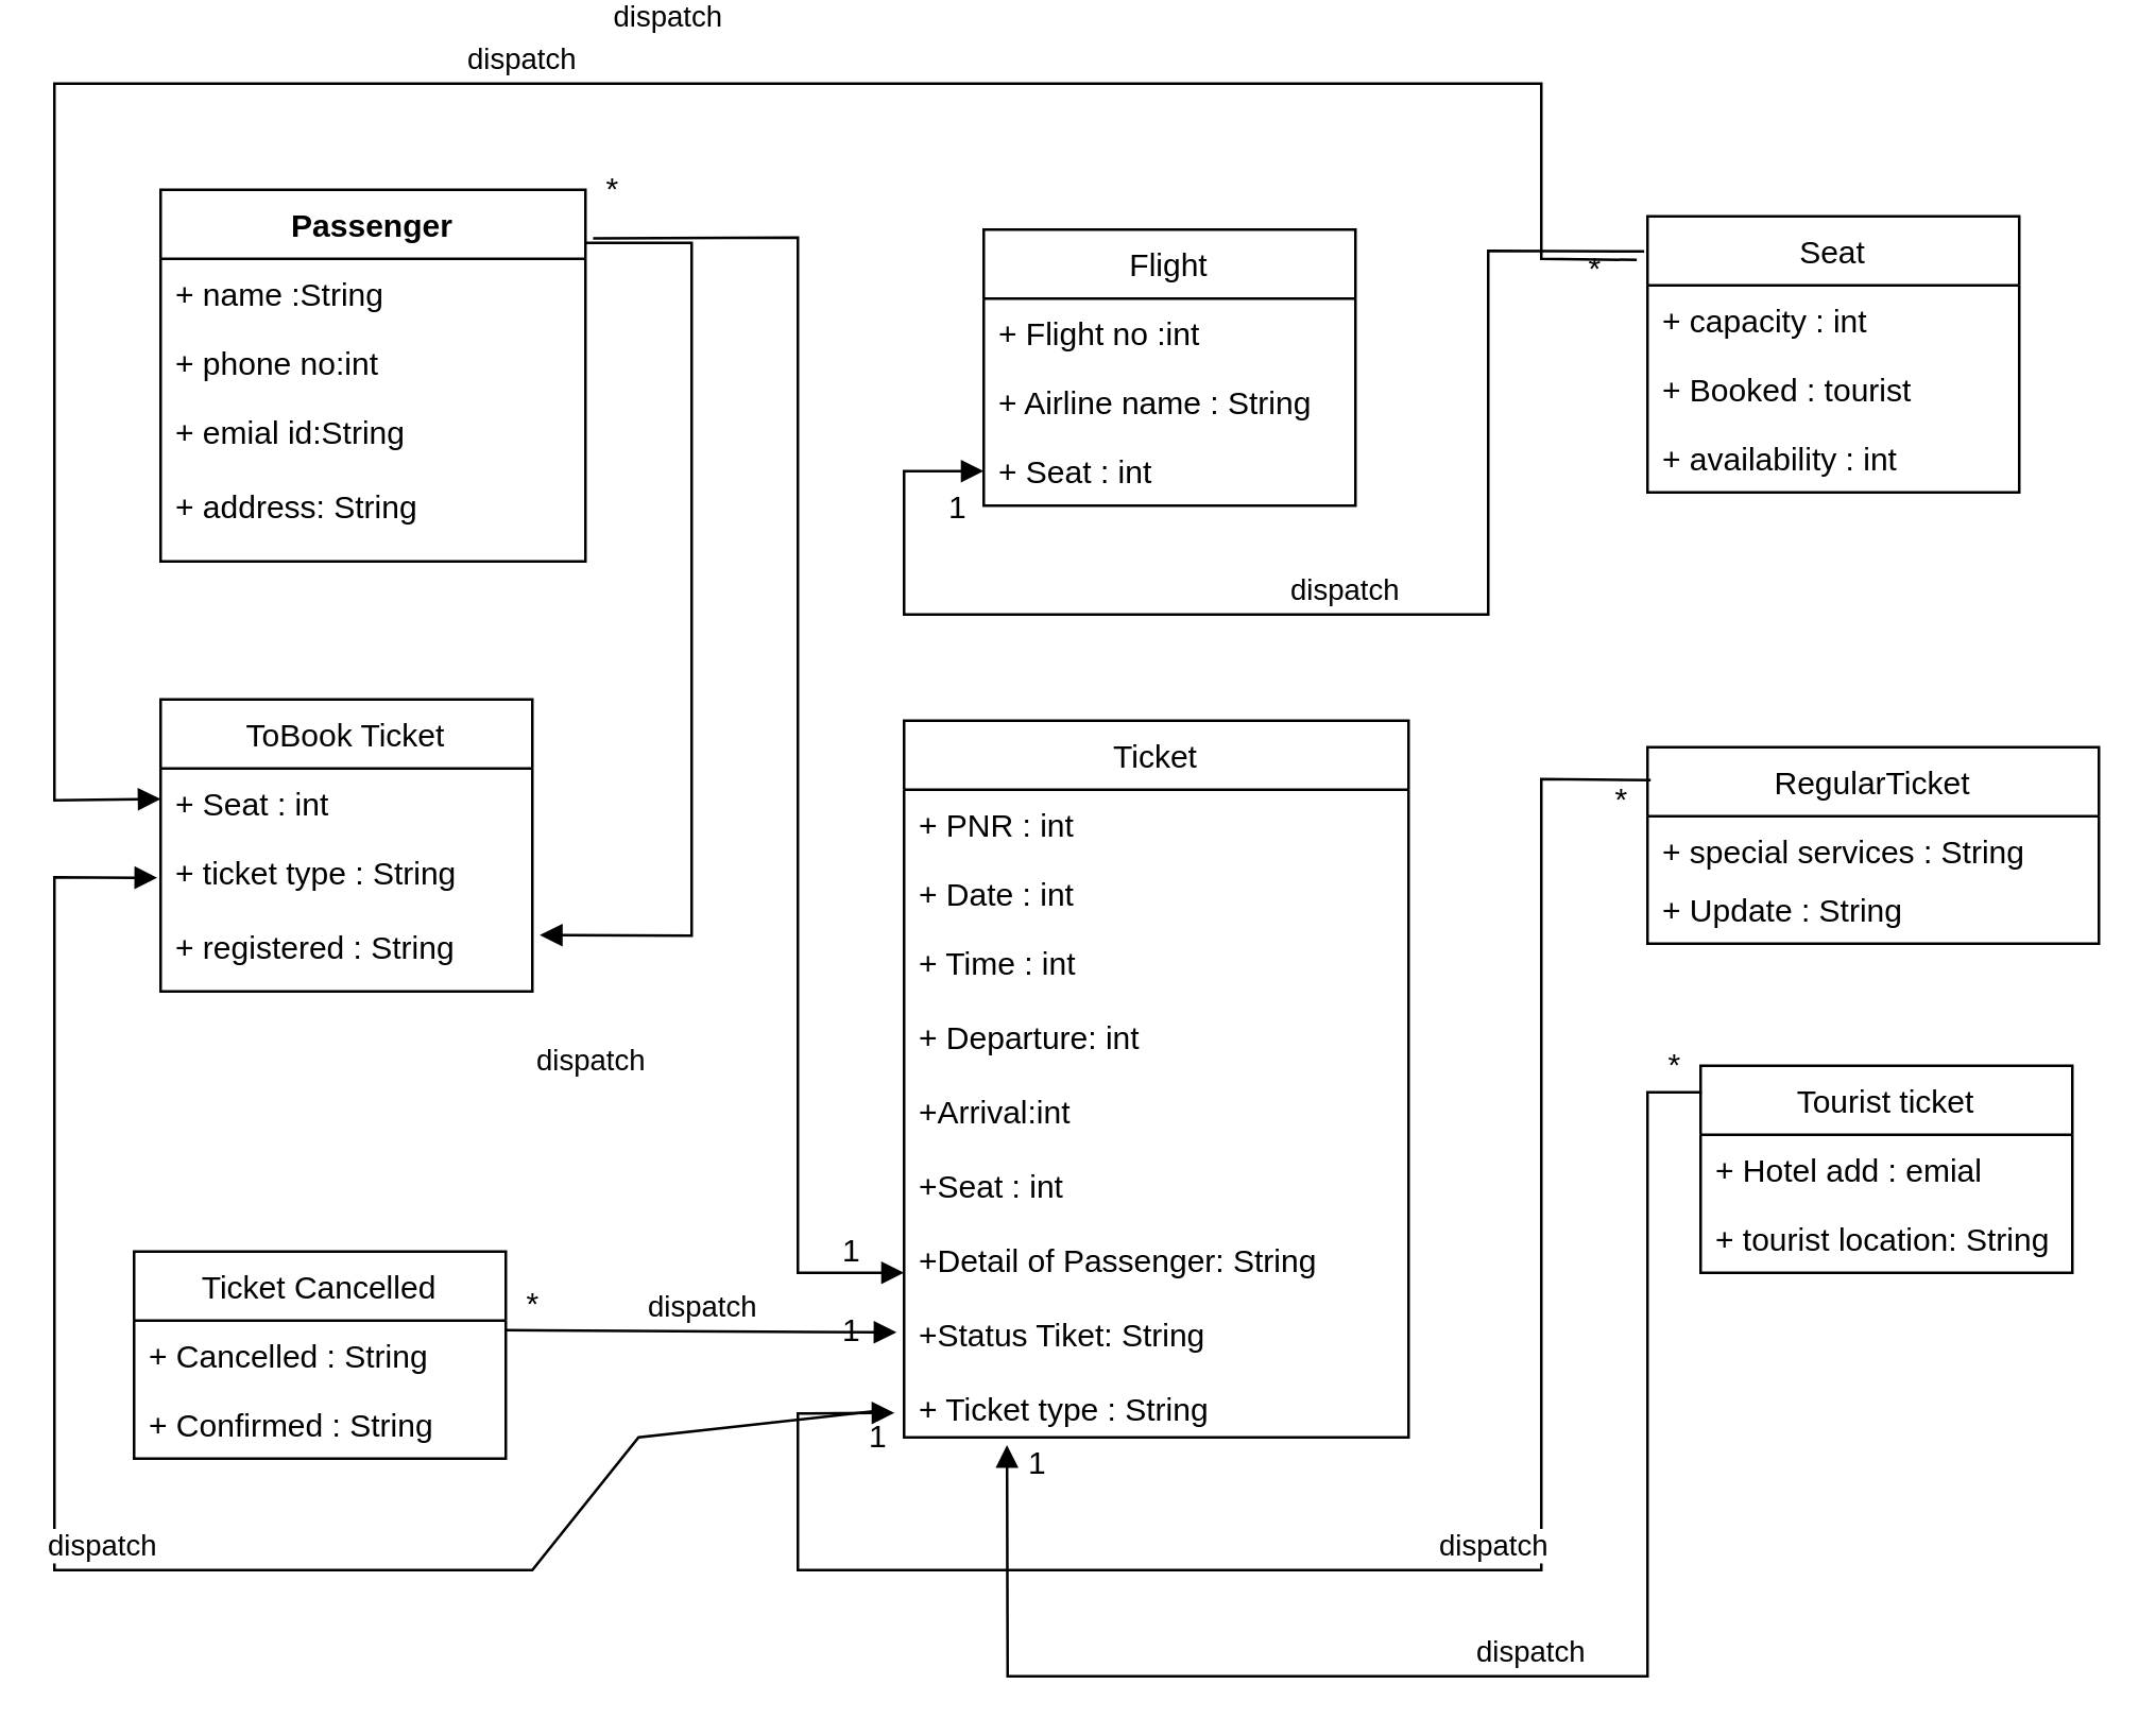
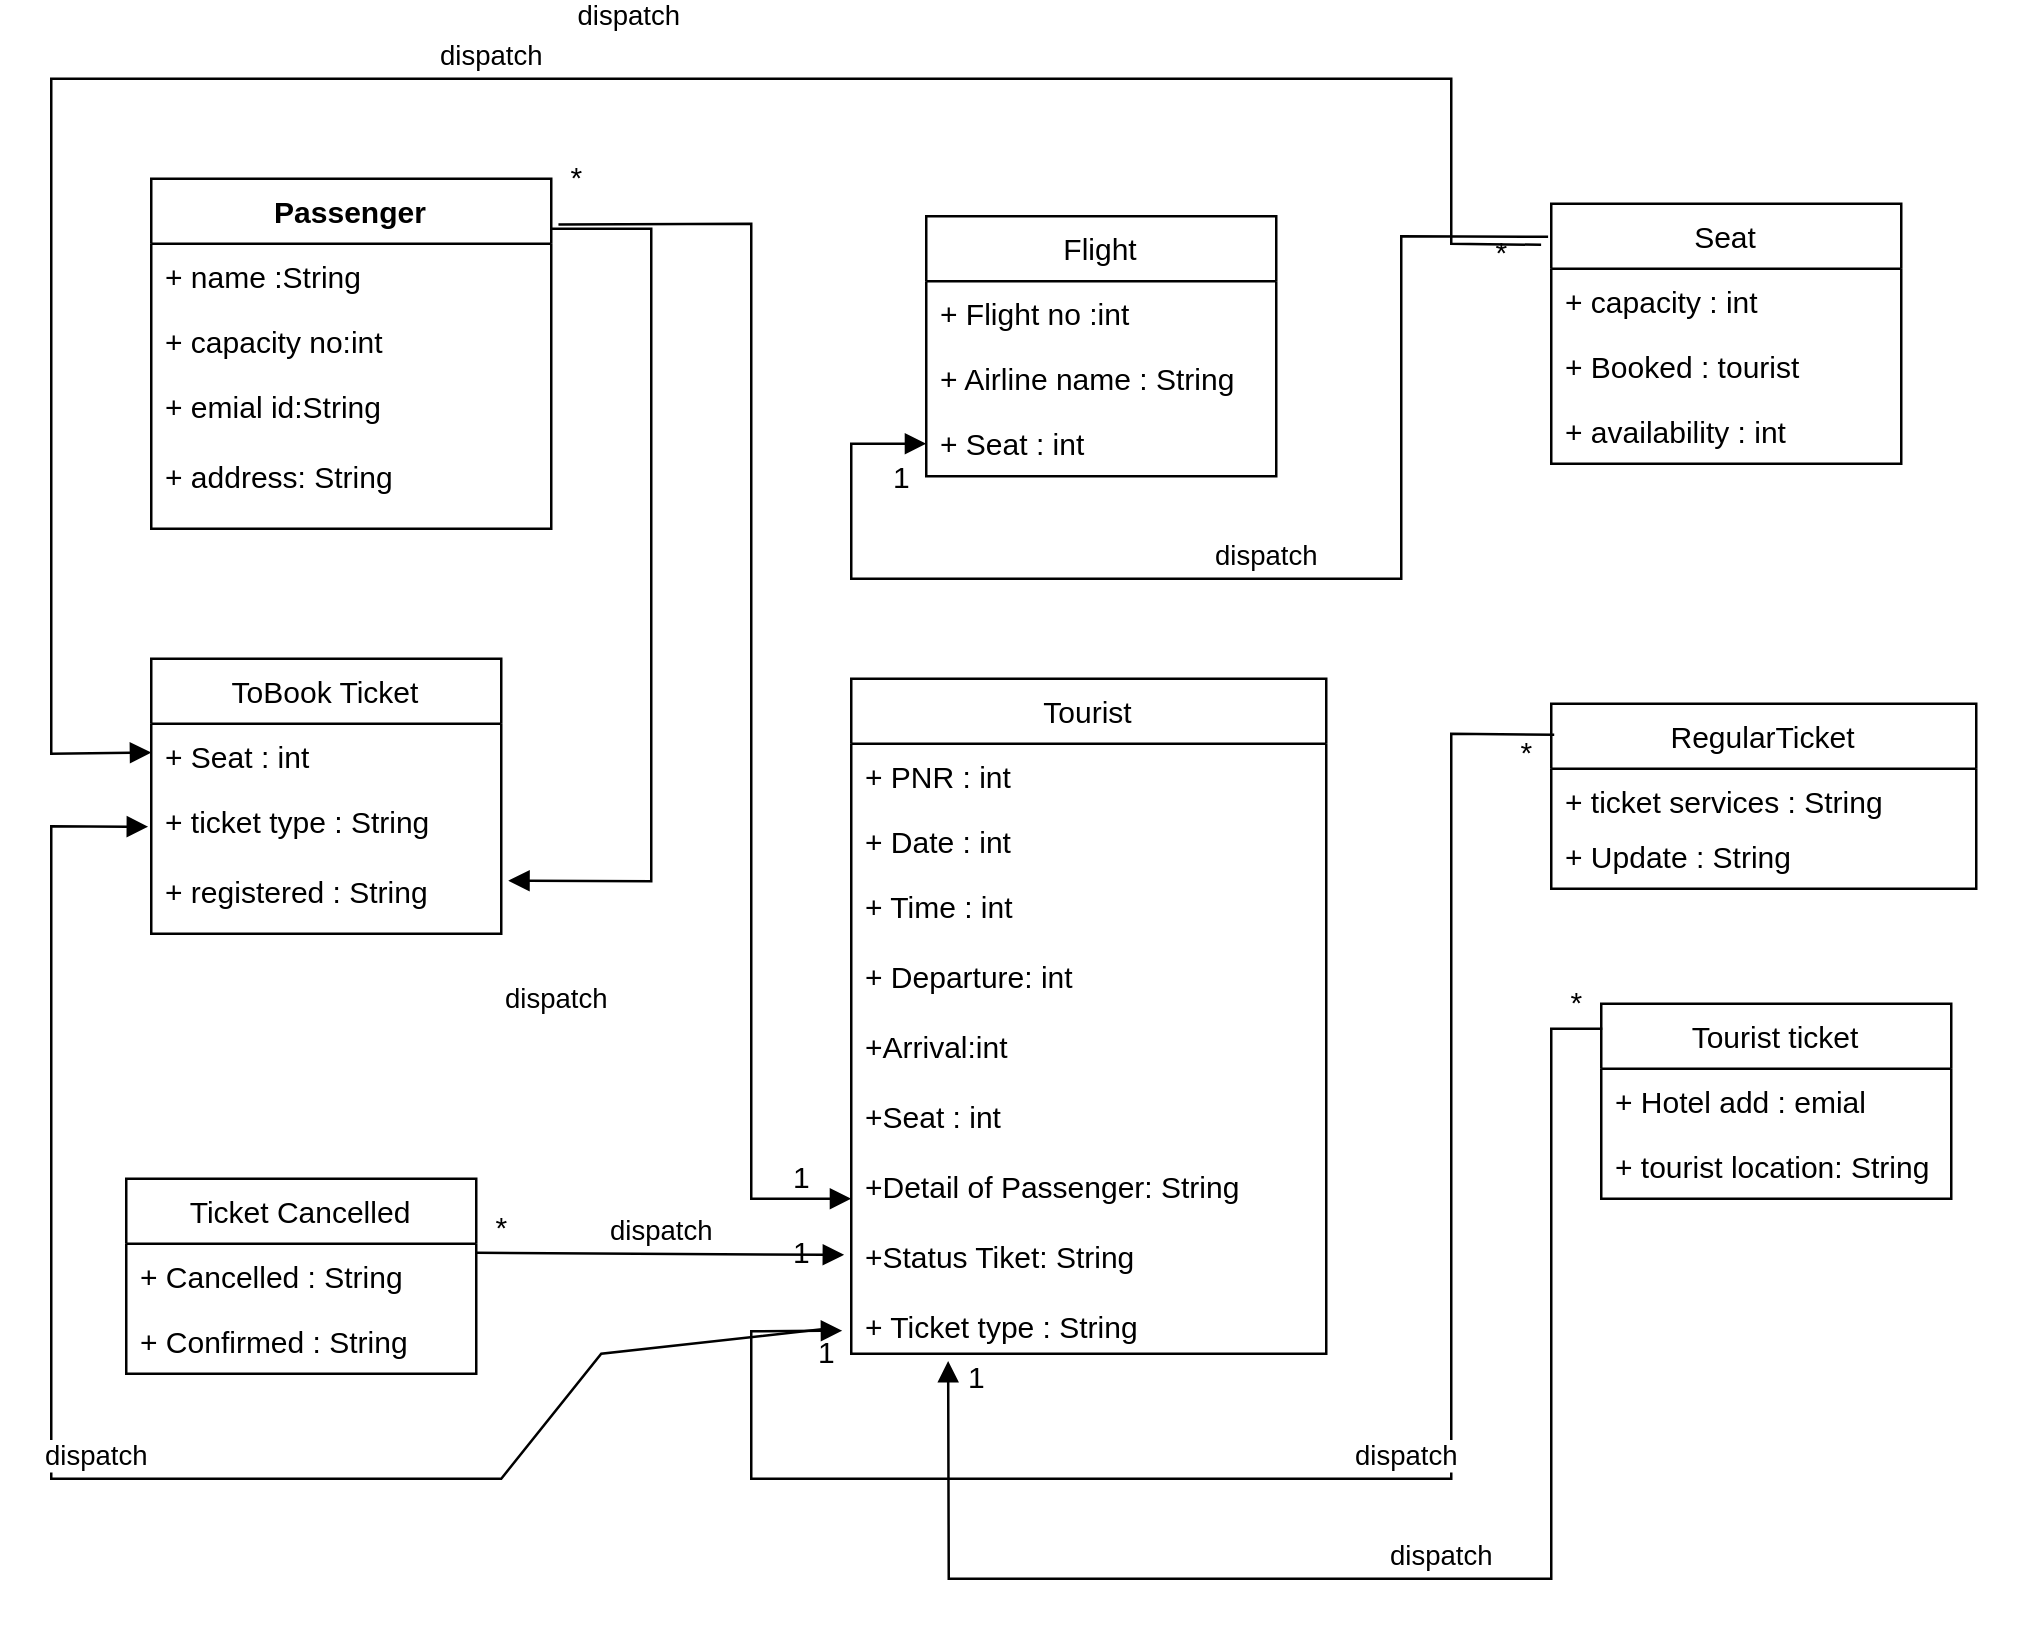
- <mxCell id="4" value="+ phone no:int " style="text;strokeColor=none;fillColor=none;align=left;verticalAlign=top;spacingLeft=4;spacingRight=4;overflow=hidden;rotatable=0;points=[[0,0.5],[1,0.5]];portConstraint=eastwest;" parent="2" vertex="1"><mxGeometry y="52" width="160" height="26" as="geometry" /></mxCell>
+ <mxCell id="4" value="+ capacity no:int " style="text;strokeColor=none;fillColor=none;align=left;verticalAlign=top;spacingLeft=4;spacingRight=4;overflow=hidden;rotatable=0;points=[[0,0.5],[1,0.5]];portConstraint=eastwest;" parent="2" vertex="1"><mxGeometry y="52" width="160" height="26" as="geometry" /></mxCell>
- <mxCell id="14" value="Ticket" style="swimlane;fontStyle=0;childLayout=stackLayout;horizontal=1;startSize=26;fillColor=none;horizontalStack=0;resizeParent=1;resizeParentMax=0;resizeLast=0;collapsible=1;marginBottom=0;" parent="1" vertex="1"><mxGeometry x="340" y="260" width="190" height="270" as="geometry" /></mxCell>
+ <mxCell id="14" value="Tourist" style="swimlane;fontStyle=0;childLayout=stackLayout;horizontal=1;startSize=26;fillColor=none;horizontalStack=0;resizeParent=1;resizeParentMax=0;resizeLast=0;collapsible=1;marginBottom=0;" parent="1" vertex="1"><mxGeometry x="340" y="260" width="190" height="270" as="geometry" /></mxCell>
- <mxCell id="22" value="+ special services : String" style="text;strokeColor=none;fillColor=none;align=left;verticalAlign=top;spacingLeft=4;spacingRight=4;overflow=hidden;rotatable=0;points=[[0,0.5],[1,0.5]];portConstraint=eastwest;" parent="21" vertex="1"><mxGeometry y="26" width="170" height="22" as="geometry" /></mxCell>
+ <mxCell id="22" value="+ ticket services : String" style="text;strokeColor=none;fillColor=none;align=left;verticalAlign=top;spacingLeft=4;spacingRight=4;overflow=hidden;rotatable=0;points=[[0,0.5],[1,0.5]];portConstraint=eastwest;" parent="21" vertex="1"><mxGeometry y="26" width="170" height="22" as="geometry" /></mxCell>
